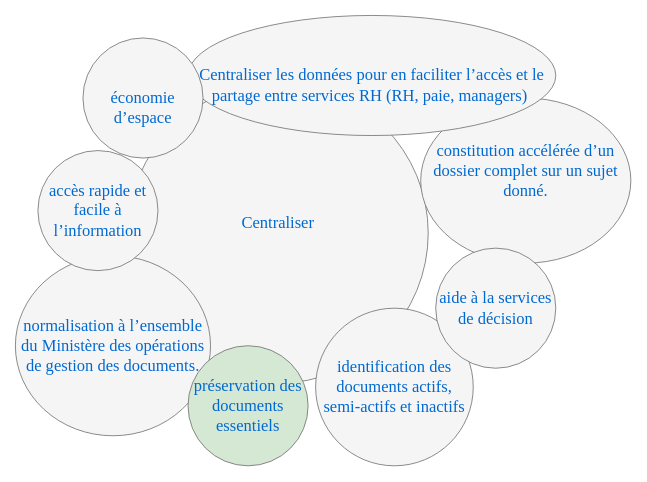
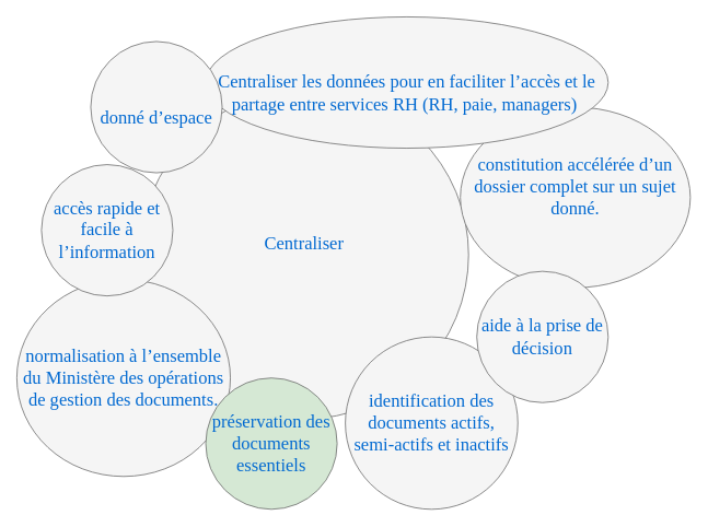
- <mxCell id="8" value="&lt;div&gt;&lt;br&gt;&lt;/div&gt;&lt;div&gt;économie d’espace&lt;/div&gt;" style="ellipse;whiteSpace=wrap;html=1;rounded=0;shadow=0;dashed=0;comic=0;fontFamily=Verdana;fontSize=22;fontColor=#0069D1;fillColor=#f5f5f5;strokeColor=#666666;" parent="1" vertex="1"><mxGeometry x="110" y="50" width="160" height="160" as="geometry" /></mxCell>
+ <mxCell id="8" value="&lt;div&gt;&lt;br&gt;&lt;/div&gt;&lt;div&gt;donné d’espace&lt;/div&gt;" style="ellipse;whiteSpace=wrap;html=1;rounded=0;shadow=0;dashed=0;comic=0;fontFamily=Verdana;fontSize=22;fontColor=#0069D1;fillColor=#f5f5f5;strokeColor=#666666;" parent="1" vertex="1"><mxGeometry x="110" y="50" width="160" height="160" as="geometry" /></mxCell>
- <mxCell id="9" value="aide à la services de décision" style="ellipse;whiteSpace=wrap;html=1;rounded=0;shadow=0;dashed=0;comic=0;fontFamily=Verdana;fontSize=22;fontColor=#0069D1;fillColor=#f5f5f5;strokeColor=#666666;" parent="1" vertex="1"><mxGeometry x="580" y="330" width="160" height="160" as="geometry" /></mxCell>
+ <mxCell id="9" value="aide à la prise de décision" style="ellipse;whiteSpace=wrap;html=1;rounded=0;shadow=0;dashed=0;comic=0;fontFamily=Verdana;fontSize=22;fontColor=#0069D1;fillColor=#f5f5f5;strokeColor=#666666;" parent="1" vertex="1"><mxGeometry x="580" y="330" width="160" height="160" as="geometry" /></mxCell>
